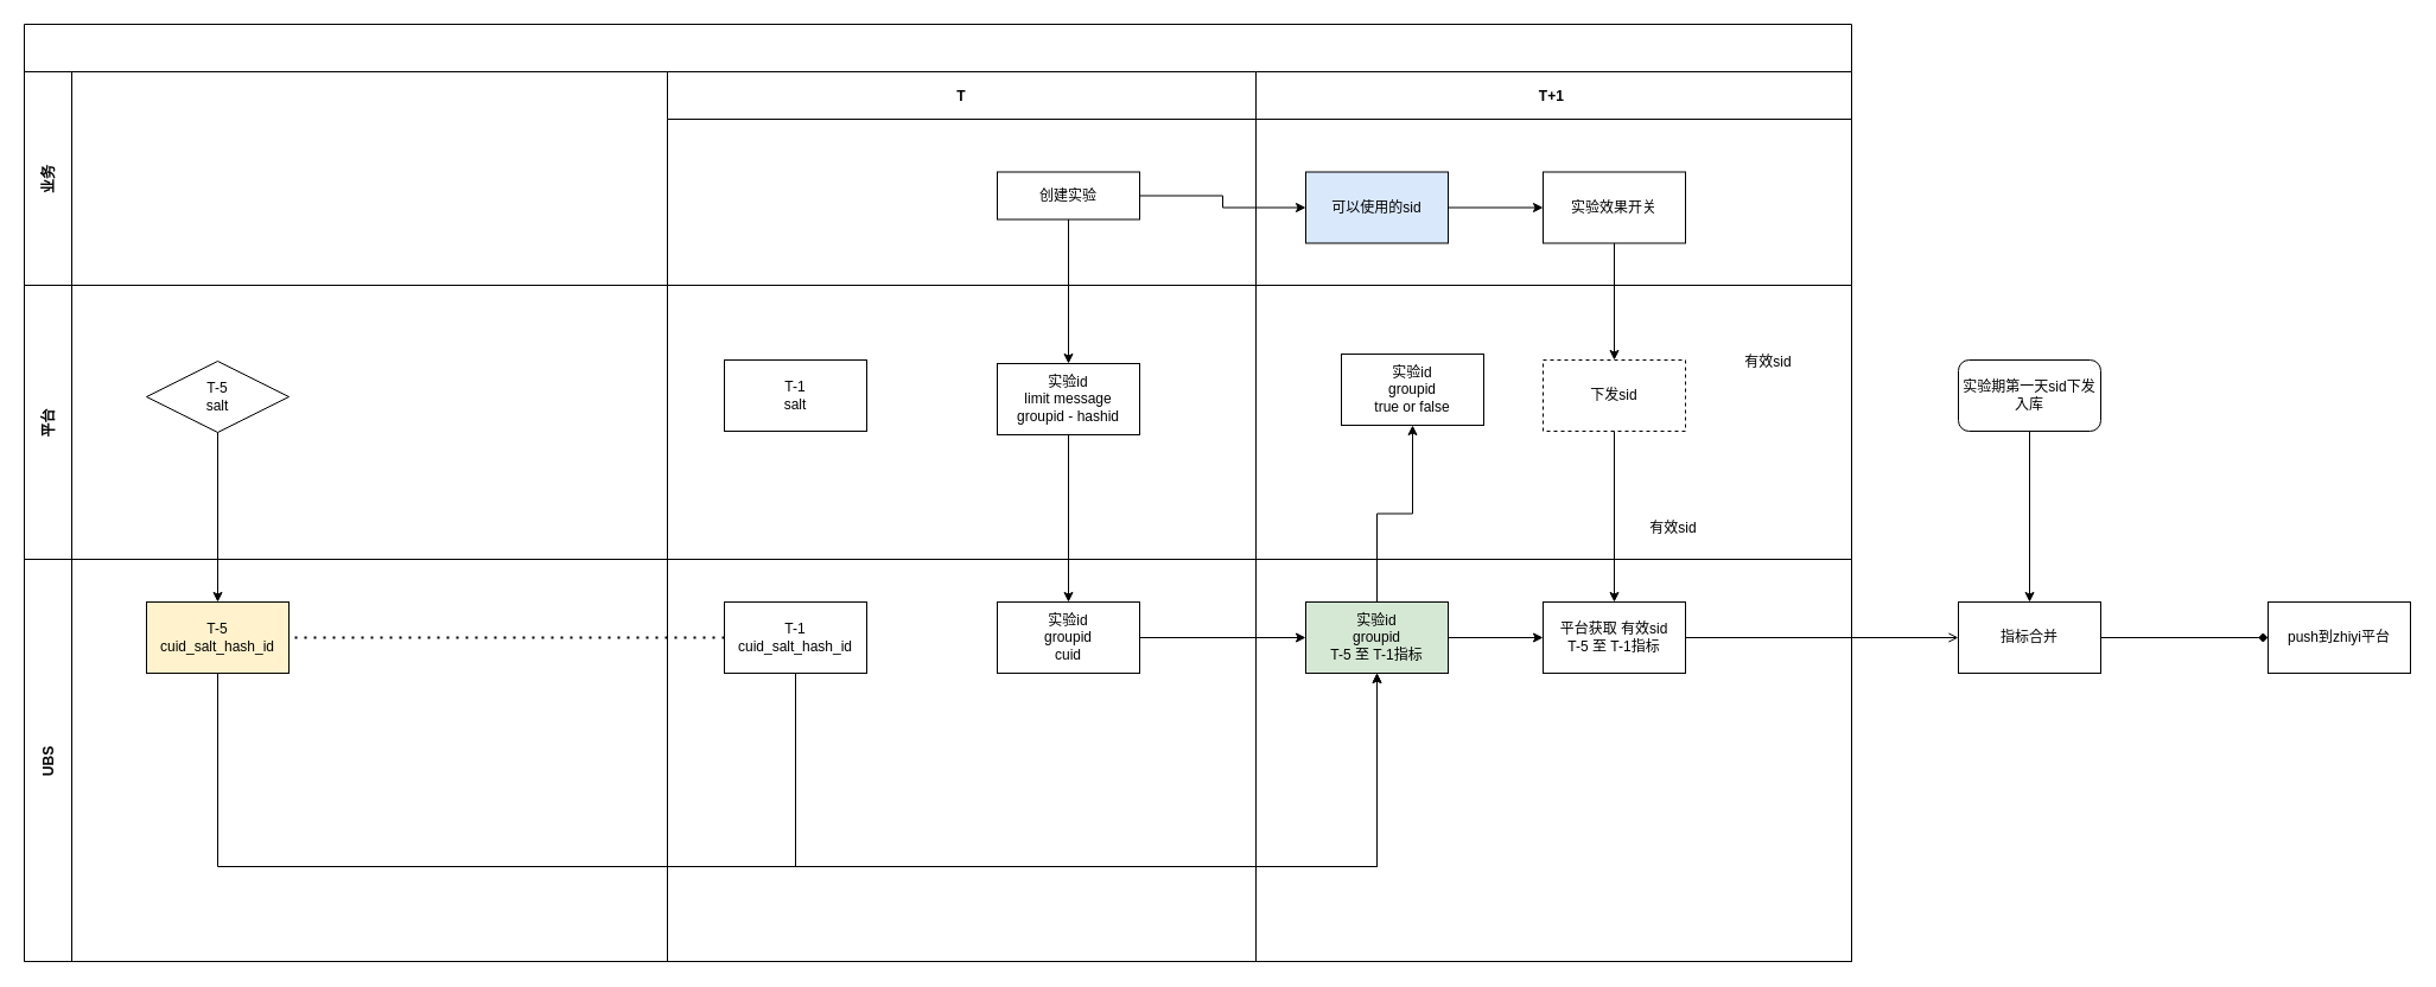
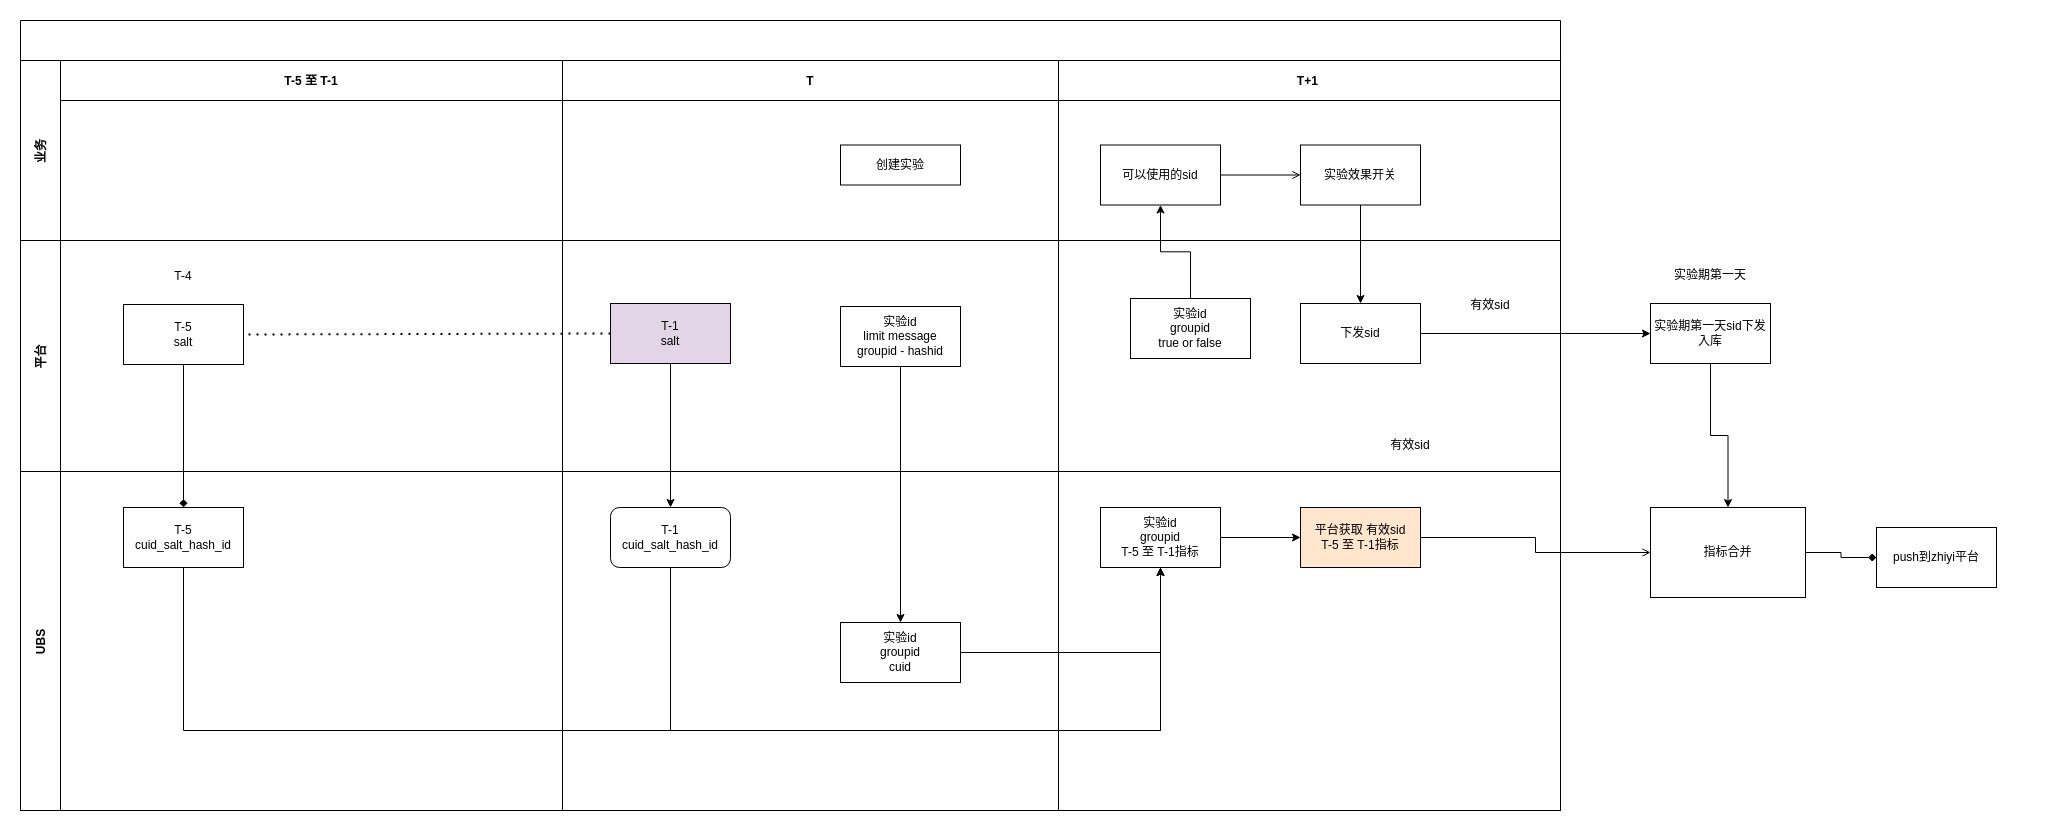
+ <mxCell id="4" value="T-5 至 T-1" style="swimlane;connectable=0;startSize=40;collapsible=0;recursiveResize=0;expand=0;pointerEvents=0;" vertex="1" parent="3"><mxGeometry x="40" width="502" height="180" as="geometry"><mxRectangle width="502" height="180" as="alternateBounds" /></mxGeometry></mxCell>
- <mxCell id="11" value="" style="edgeStyle=orthogonalEdgeStyle;rounded=0;orthogonalLoop=1;jettySize=auto;html=1;" edge="1" parent="3" source="6" target="9"><mxGeometry relative="1" as="geometry" /></mxCell>
- <mxCell id="9" value="可以使用的sid" style="whiteSpace=wrap;html=1;rounded=0;fillColor=#dae8fc;" vertex="1" parent="7"><mxGeometry x="42" y="84.5" width="120" height="60" as="geometry" /></mxCell>
+ <mxCell id="9" value="可以使用的sid" style="whiteSpace=wrap;html=1;rounded=0;" vertex="1" parent="7"><mxGeometry x="42" y="84.5" width="120" height="60" as="geometry" /></mxCell>
- <mxCell id="8" value="" style="edgeStyle=orthogonalEdgeStyle;rounded=0;orthogonalLoop=1;jettySize=auto;html=1;" edge="1" parent="7" source="9" target="10"><mxGeometry relative="1" as="geometry" /></mxCell>
+ <mxCell id="8" value="" style="edgeStyle=orthogonalEdgeStyle;rounded=0;orthogonalLoop=1;jettySize=auto;html=1;endArrow=open;" edge="1" parent="7" source="9" target="10"><mxGeometry relative="1" as="geometry" /></mxCell>
- <mxCell id="40" value="" style="edgeStyle=orthogonalEdgeStyle;rounded=0;orthogonalLoop=1;jettySize=auto;html=1;" edge="1" parent="2" source="6" target="17"><mxGeometry relative="1" as="geometry" /></mxCell>
+ <mxCell id="43" style="edgeStyle=orthogonalEdgeStyle;rounded=0;orthogonalLoop=1;jettySize=auto;html=1;exitX=0.5;exitY=0;exitDx=0;exitDy=0;entryX=0.5;entryY=1;entryDx=0;entryDy=0;" edge="1" parent="2" source="19" target="9"><mxGeometry relative="1" as="geometry" /></mxCell>
+ <mxCell id="50" value="实验期第一天" style="text;html=1;strokeColor=none;fillColor=none;align=center;verticalAlign=middle;whiteSpace=wrap;rounded=0;" vertex="1" parent="1"><mxGeometry x="1670" y="260" width="80" height="30" as="geometry" /></mxCell>
+ <mxCell id="15" value="T-4" style="text;html=1;strokeColor=none;fillColor=none;align=center;verticalAlign=middle;whiteSpace=wrap;rounded=0;" vertex="1" parent="13"><mxGeometry x="93" y="21" width="60" height="30" as="geometry" /></mxCell>
+ <mxCell id="39" value="" style="endArrow=none;dashed=1;html=1;dashPattern=1 3;strokeWidth=2;rounded=0;entryX=1;entryY=0.5;entryDx=0;entryDy=0;exitX=0;exitY=0.5;exitDx=0;exitDy=0;" edge="1" parent="2" source="27" target="14"><mxGeometry width="50" height="50" relative="1" as="geometry"><mxPoint x="470" y="383" as="sourcePoint" /><mxPoint x="520" y="333" as="targetPoint" /></mxGeometry></mxCell>
- <mxCell id="27" value="T-1&lt;br&gt;salt" style="rounded=0;whiteSpace=wrap;html=1;" vertex="1" parent="26"><mxGeometry x="48" y="-168" width="120" height="60" as="geometry" /></mxCell>
+ <mxCell id="27" value="T-1&lt;br&gt;salt" style="rounded=0;whiteSpace=wrap;html=1;fillColor=#e1d5e7;" vertex="1" parent="26"><mxGeometry x="48" y="-168" width="120" height="60" as="geometry" /></mxCell>
- <mxCell id="20" value="下发sid" style="whiteSpace=wrap;html=1;rounded=0;dashed=1;" vertex="1" parent="18"><mxGeometry x="242" y="63" width="120" height="60" as="geometry" /></mxCell>
+ <mxCell id="20" value="下发sid" style="whiteSpace=wrap;html=1;rounded=0;" vertex="1" parent="18"><mxGeometry x="242" y="63" width="120" height="60" as="geometry" /></mxCell>
+ <mxCell id="49" value="" style="edgeStyle=orthogonalEdgeStyle;rounded=0;orthogonalLoop=1;jettySize=auto;html=1;" edge="1" parent="1" source="20" target="48"><mxGeometry relative="1" as="geometry" /></mxCell>
- <mxCell id="48" value="实验期第一天sid下发入库" style="whiteSpace=wrap;html=1;rounded=1;" vertex="1" parent="1"><mxGeometry x="1650" y="303" width="120" height="60" as="geometry" /></mxCell>
+ <mxCell id="48" value="实验期第一天sid下发入库" style="whiteSpace=wrap;html=1;rounded=0;" vertex="1" parent="1"><mxGeometry x="1650" y="303" width="120" height="60" as="geometry" /></mxCell>
- <mxCell id="14" value="T-5&lt;br&gt;salt" style="rhombus;whiteSpace=wrap;html=1;" vertex="1" parent="13"><mxGeometry x="63" y="64" width="120" height="60" as="geometry" /></mxCell>
+ <mxCell id="14" value="T-5&lt;br&gt;salt" style="rounded=0;whiteSpace=wrap;html=1;" vertex="1" parent="13"><mxGeometry x="63" y="64" width="120" height="60" as="geometry" /></mxCell>
+ <mxCell id="29" value="" style="edgeStyle=orthogonalEdgeStyle;rounded=0;orthogonalLoop=1;jettySize=auto;html=1;" edge="1" parent="26" source="27" target="28"><mxGeometry relative="1" as="geometry" /></mxCell>
- <mxCell id="45" value="" style="edgeStyle=orthogonalEdgeStyle;rounded=0;orthogonalLoop=1;jettySize=auto;html=1;" edge="1" parent="2" source="20" target="34"><mxGeometry relative="1" as="geometry" /></mxCell>
- <mxCell id="42" value="" style="edgeStyle=orthogonalEdgeStyle;rounded=0;orthogonalLoop=1;jettySize=auto;html=1;" edge="1" parent="2" source="33" target="19"><mxGeometry relative="1" as="geometry" /></mxCell>
- <mxCell id="38" value="" style="edgeStyle=orthogonalEdgeStyle;rounded=0;orthogonalLoop=1;jettySize=auto;html=1;" edge="1" parent="2" source="14" target="25"><mxGeometry relative="1" as="geometry" /></mxCell>
+ <mxCell id="38" value="" style="edgeStyle=orthogonalEdgeStyle;rounded=0;orthogonalLoop=1;jettySize=auto;html=1;endArrow=diamond;" edge="1" parent="2" source="14" target="25"><mxGeometry relative="1" as="geometry" /></mxCell>
- <mxCell id="25" value="T-5&lt;br&gt;cuid_salt_hash_id" style="rounded=0;whiteSpace=wrap;html=1;fillColor=#fff2cc;" vertex="1" parent="24"><mxGeometry x="63" y="36" width="120" height="60" as="geometry" /></mxCell>
+ <mxCell id="25" value="T-5&lt;br&gt;cuid_salt_hash_id" style="rounded=0;whiteSpace=wrap;html=1;" vertex="1" parent="24"><mxGeometry x="63" y="36" width="120" height="60" as="geometry" /></mxCell>
- <mxCell id="35" value="" style="endArrow=none;dashed=1;html=1;dashPattern=1 3;strokeWidth=2;rounded=0;exitX=0;exitY=0.5;exitDx=0;exitDy=0;entryX=1;entryY=0.5;entryDx=0;entryDy=0;" edge="1" parent="23" source="28" target="25"><mxGeometry width="50" height="50" relative="1" as="geometry"><mxPoint x="350" y="66" as="sourcePoint" /><mxPoint x="230" y="66" as="targetPoint" /></mxGeometry></mxCell>
- <mxCell id="28" value="T-1&lt;br&gt;cuid_salt_hash_id" style="rounded=0;whiteSpace=wrap;html=1;" vertex="1" parent="26"><mxGeometry x="48" y="36" width="120" height="60" as="geometry" /></mxCell>
+ <mxCell id="28" value="T-1&lt;br&gt;cuid_salt_hash_id" style="whiteSpace=wrap;html=1;rounded=1;" vertex="1" parent="26"><mxGeometry x="48" y="36" width="120" height="60" as="geometry" /></mxCell>
- <mxCell id="30" value="实验id&lt;br&gt;groupid&lt;br&gt;cuid" style="rounded=0;whiteSpace=wrap;html=1;" vertex="1" parent="26"><mxGeometry x="278" y="36" width="120" height="60" as="geometry" /></mxCell>
+ <mxCell id="30" value="实验id&lt;br&gt;groupid&lt;br&gt;cuid" style="rounded=0;whiteSpace=wrap;html=1;" vertex="1" parent="26"><mxGeometry x="278" y="151" width="120" height="60" as="geometry" /></mxCell>
- <mxCell id="33" value="实验id&lt;br&gt;groupid&lt;br&gt;T-5 至 T-1指标" style="whiteSpace=wrap;html=1;rounded=0;fillColor=#d5e8d4;" vertex="1" parent="31"><mxGeometry x="42" y="36" width="120" height="60" as="geometry" /></mxCell>
+ <mxCell id="33" value="实验id&lt;br&gt;groupid&lt;br&gt;T-5 至 T-1指标" style="whiteSpace=wrap;html=1;rounded=0;" vertex="1" parent="31"><mxGeometry x="42" y="36" width="120" height="60" as="geometry" /></mxCell>
- <mxCell id="34" value="平台获取 有效sid&lt;br&gt;T-5 至 T-1指标" style="whiteSpace=wrap;html=1;rounded=0;" vertex="1" parent="31"><mxGeometry x="242" y="36" width="120" height="60" as="geometry" /></mxCell>
+ <mxCell id="34" value="平台获取 有效sid&lt;br&gt;T-5 至 T-1指标" style="whiteSpace=wrap;html=1;rounded=0;fillColor=#ffe6cc;" vertex="1" parent="31"><mxGeometry x="242" y="36" width="120" height="60" as="geometry" /></mxCell>
- <mxCell id="52" value="指标合并" style="whiteSpace=wrap;html=1;rounded=0;" vertex="1" parent="1"><mxGeometry x="1650" y="507" width="120" height="60" as="geometry" /></mxCell>
+ <mxCell id="52" value="指标合并" style="whiteSpace=wrap;html=1;rounded=0;" vertex="1" parent="1"><mxGeometry x="1650" y="507" width="155" height="90" as="geometry" /></mxCell>
- <mxCell id="54" value="push到zhiyi平台" style="whiteSpace=wrap;html=1;rounded=0;" vertex="1" parent="1"><mxGeometry x="1911" y="507" width="120" height="60" as="geometry" /></mxCell>
+ <mxCell id="54" value="push到zhiyi平台" style="whiteSpace=wrap;html=1;rounded=0;" vertex="1" parent="1"><mxGeometry x="1876" y="527" width="120" height="60" as="geometry" /></mxCell>
